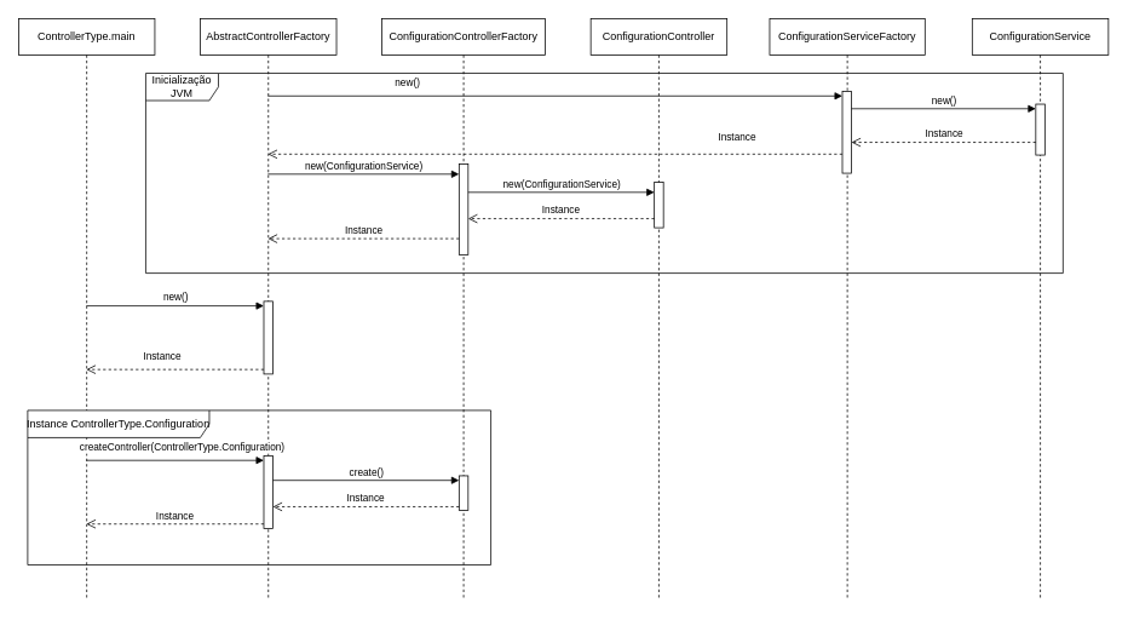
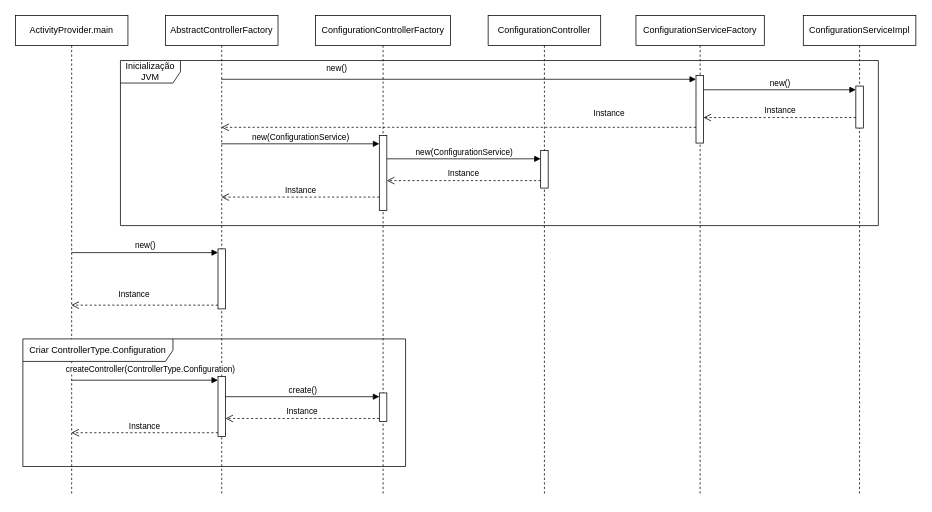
- <mxCell id="2" value="ControllerType.main" style="shape=umlLifeline;perimeter=lifelinePerimeter;whiteSpace=wrap;html=1;container=1;dropTarget=0;collapsible=0;recursiveResize=0;outlineConnect=0;portConstraint=eastwest;newEdgeStyle={&quot;edgeStyle&quot;:&quot;elbowEdgeStyle&quot;,&quot;elbow&quot;:&quot;vertical&quot;,&quot;curved&quot;:0,&quot;rounded&quot;:0};" parent="1" vertex="1"><mxGeometry width="150" height="640" as="geometry" x="20" y="20" /></mxCell>
+ <mxCell id="2" value="ActivityProvider.main" style="shape=umlLifeline;perimeter=lifelinePerimeter;whiteSpace=wrap;html=1;container=1;dropTarget=0;collapsible=0;recursiveResize=0;outlineConnect=0;portConstraint=eastwest;newEdgeStyle={&quot;edgeStyle&quot;:&quot;elbowEdgeStyle&quot;,&quot;elbow&quot;:&quot;vertical&quot;,&quot;curved&quot;:0,&quot;rounded&quot;:0};" parent="1" vertex="1"><mxGeometry width="150" height="640" as="geometry" x="20" y="20" /></mxCell>
- <mxCell id="7" value="ConfigurationService" style="shape=umlLifeline;perimeter=lifelinePerimeter;whiteSpace=wrap;html=1;container=1;dropTarget=0;collapsible=0;recursiveResize=0;outlineConnect=0;portConstraint=eastwest;newEdgeStyle={&quot;edgeStyle&quot;:&quot;elbowEdgeStyle&quot;,&quot;elbow&quot;:&quot;vertical&quot;,&quot;curved&quot;:0,&quot;rounded&quot;:0};" parent="1" vertex="1"><mxGeometry x="1070" width="150" height="640" as="geometry" y="20" /></mxCell>
+ <mxCell id="7" value="ConfigurationServiceImpl" style="shape=umlLifeline;perimeter=lifelinePerimeter;whiteSpace=wrap;html=1;container=1;dropTarget=0;collapsible=0;recursiveResize=0;outlineConnect=0;portConstraint=eastwest;newEdgeStyle={&quot;edgeStyle&quot;:&quot;elbowEdgeStyle&quot;,&quot;elbow&quot;:&quot;vertical&quot;,&quot;curved&quot;:0,&quot;rounded&quot;:0};" parent="1" vertex="1"><mxGeometry x="1070" width="150" height="640" as="geometry" y="20" /></mxCell>
- <mxCell id="20" value="Instance&amp;nbsp;ControllerType.Configuration" style="shape=umlFrame;whiteSpace=wrap;html=1;pointerEvents=0;width=200;height=30;" parent="18" vertex="1"><mxGeometry x="30" y="451" width="510" height="170" as="geometry" /></mxCell>
+ <mxCell id="20" value="Criar&amp;nbsp;ControllerType.Configuration" style="shape=umlFrame;whiteSpace=wrap;html=1;pointerEvents=0;width=200;height=30;" parent="18" vertex="1"><mxGeometry x="30" y="451" width="510" height="170" as="geometry" /></mxCell>
